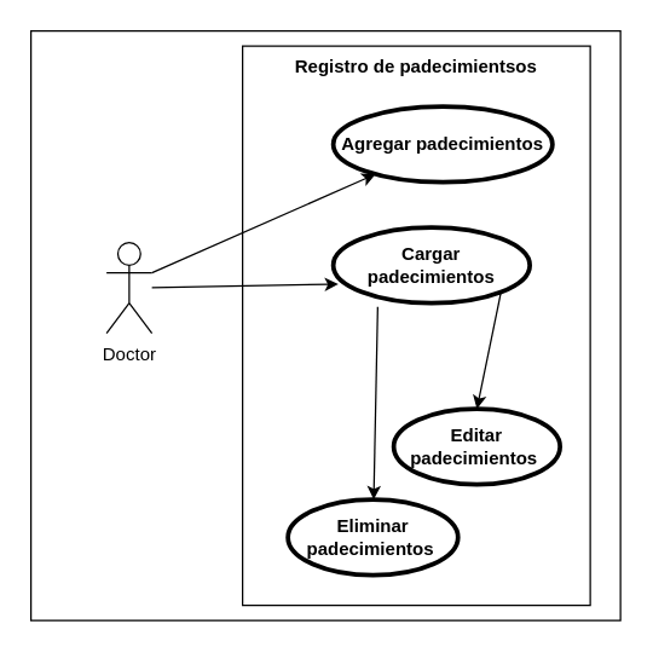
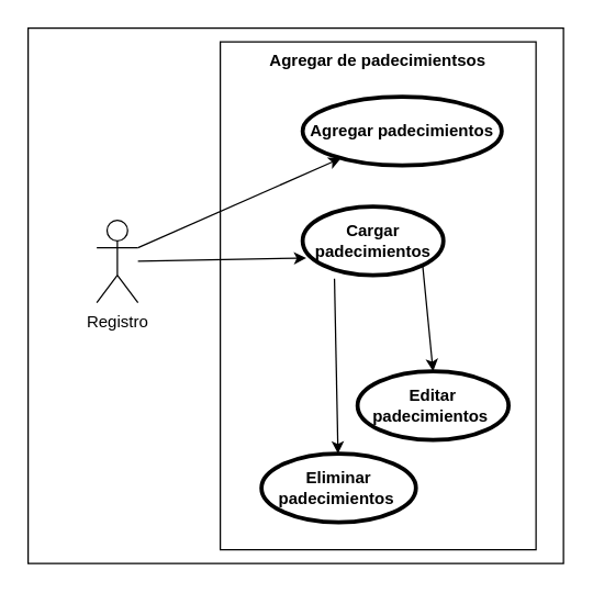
- <mxCell id="4" value="Registro de padecimientsos" style="shape=rect;html=1;verticalAlign=top;fontStyle=1;whiteSpace=wrap;align=center;" parent="1" vertex="1"><mxGeometry x="160" y="30" width="230" height="370" as="geometry" /></mxCell>
+ <mxCell id="4" value="Agregar de padecimientsos" style="shape=rect;html=1;verticalAlign=top;fontStyle=1;whiteSpace=wrap;align=center;" parent="1" vertex="1"><mxGeometry x="160" y="30" width="230" height="370" as="geometry" /></mxCell>
- <mxCell id="8" value="Cargar&lt;br&gt;padecimientos" style="shape=ellipse;html=1;strokeWidth=3;fontStyle=1;whiteSpace=wrap;align=center;perimeter=ellipsePerimeter;" parent="1" vertex="1"><mxGeometry x="220" y="150" width="130" height="50" as="geometry" /></mxCell>
+ <mxCell id="8" value="Cargar&lt;br&gt;padecimientos" style="shape=ellipse;html=1;strokeWidth=3;fontStyle=1;whiteSpace=wrap;align=center;perimeter=ellipsePerimeter;" parent="1" vertex="1"><mxGeometry x="220" y="150" width="102.5" height="50" as="geometry" /></mxCell>
- <mxCell id="3" value="Doctor" style="shape=umlActor;html=1;verticalLabelPosition=bottom;verticalAlign=top;align=center;" parent="1" vertex="1"><mxGeometry x="70" y="160" width="30" height="60" as="geometry" /></mxCell>
+ <mxCell id="3" value="Registro" style="shape=umlActor;html=1;verticalLabelPosition=bottom;verticalAlign=top;align=center;" parent="1" vertex="1"><mxGeometry x="70" y="160" width="30" height="60" as="geometry" /></mxCell>
